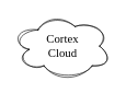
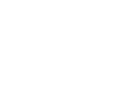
- <mxCell id="2" value="Cortex&lt;div&gt;Cloud&lt;/div&gt;" style="ellipse;shape=cloud;whiteSpace=wrap;html=1;sketch=1;curveFitting=1;jiggle=2;fontFamily=Gloria Hallelujah;fontSource=https%3A%2F%2Ffonts.googleapis.com%2Fcss%3Ffamily%3DGloria%2BHallelujah;fontSize=18;" vertex="1" parent="1"><mxGeometry x="20" y="20" width="150" height="100" as="geometry" /></mxCell>
